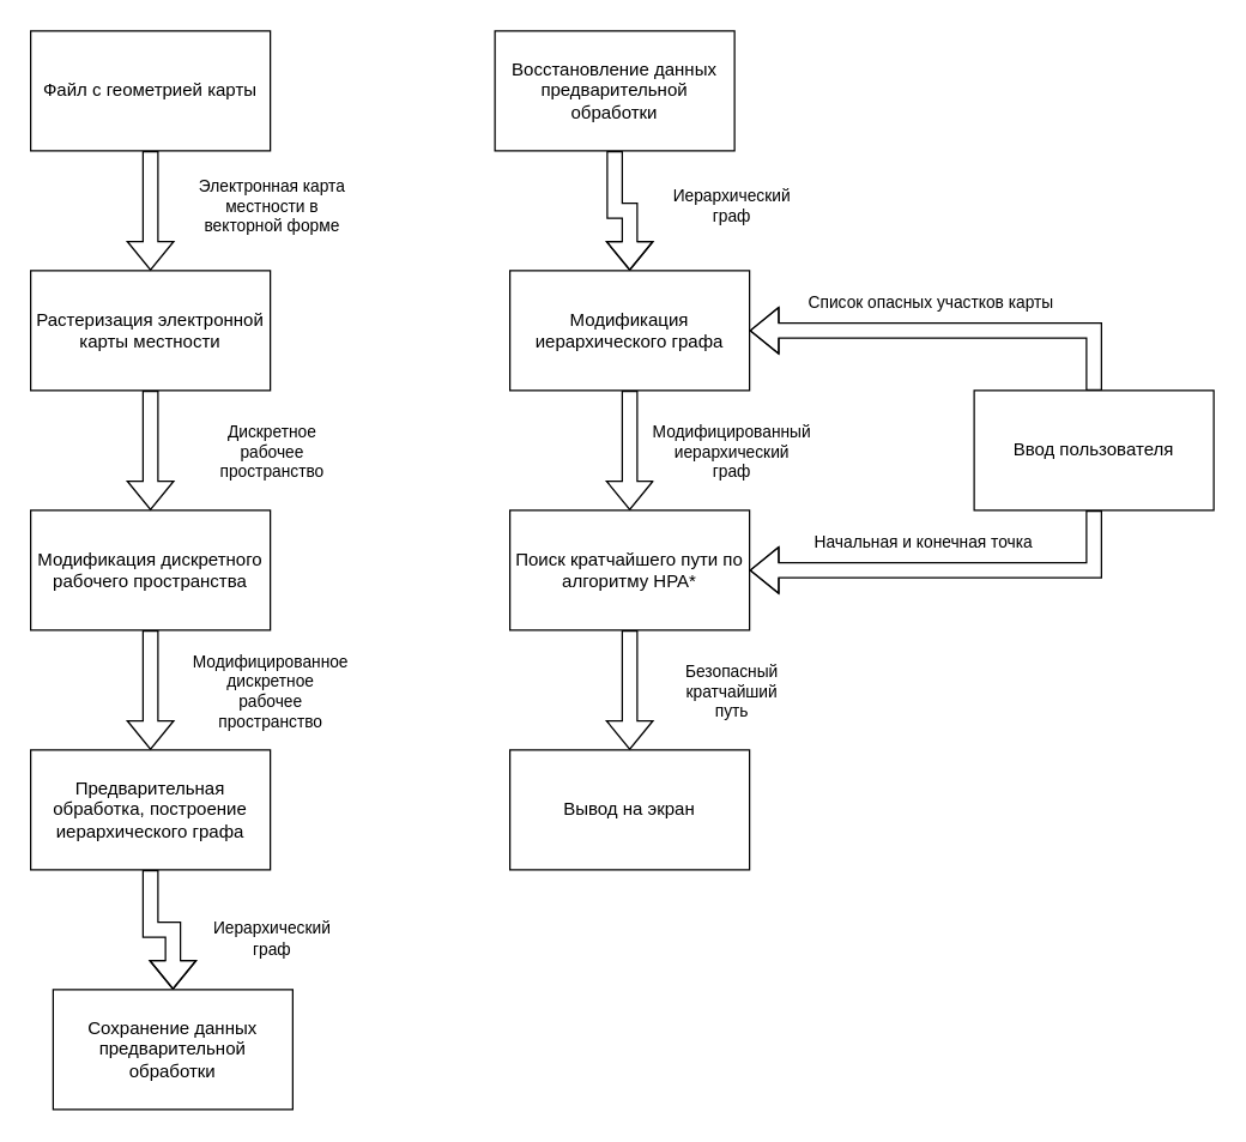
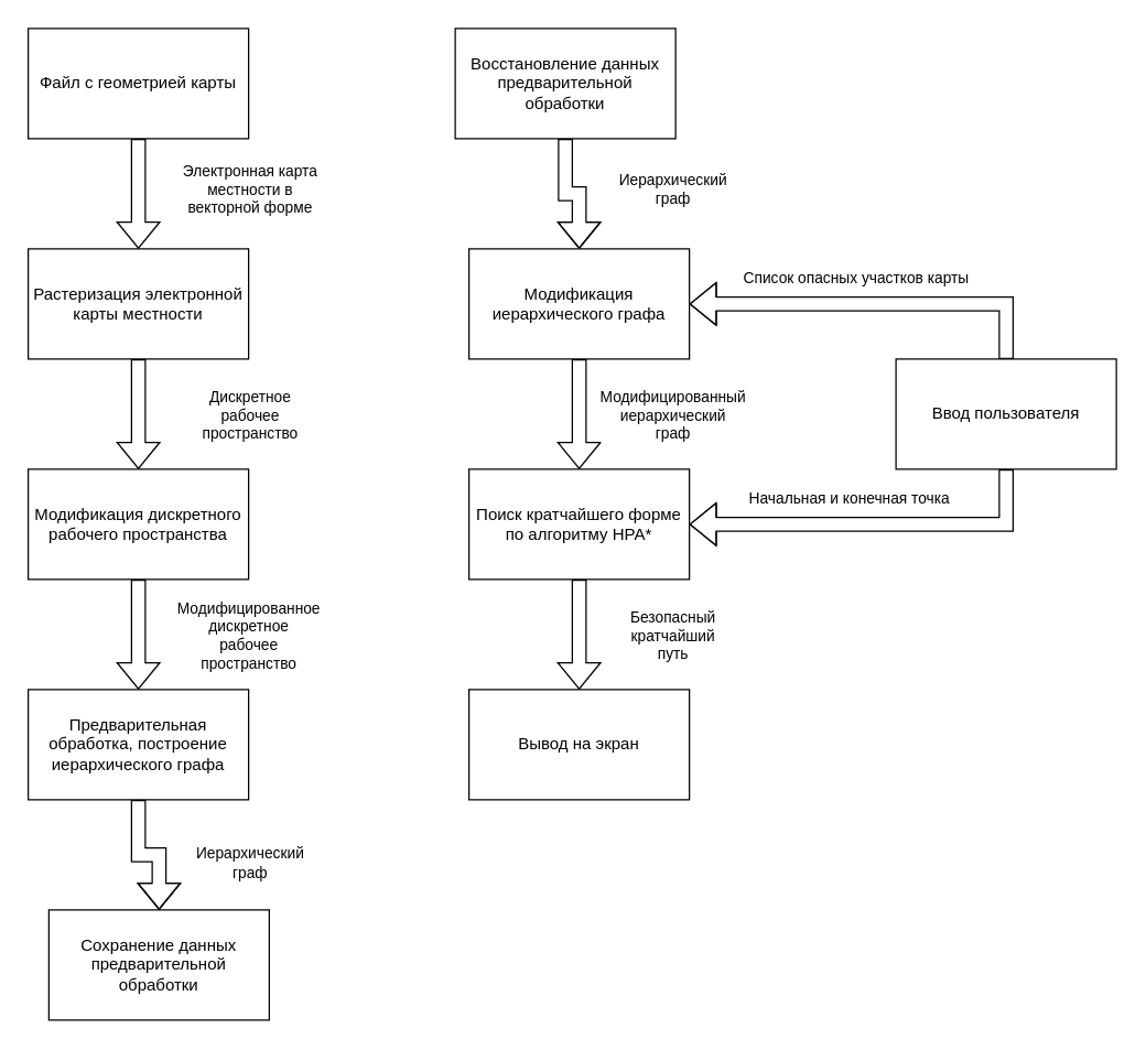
- <mxCell id="27" value="Поиск кратчайшего пути по алгоритму HPA*" style="rounded=0;whiteSpace=wrap;html=1;" vertex="1" parent="1"><mxGeometry x="340" y="340" width="160" height="80" as="geometry" /></mxCell>
+ <mxCell id="27" value="Поиск кратчайшего форме по алгоритму HPA*" style="rounded=0;whiteSpace=wrap;html=1;" vertex="1" parent="1"><mxGeometry x="340" y="340" width="160" height="80" as="geometry" /></mxCell>
